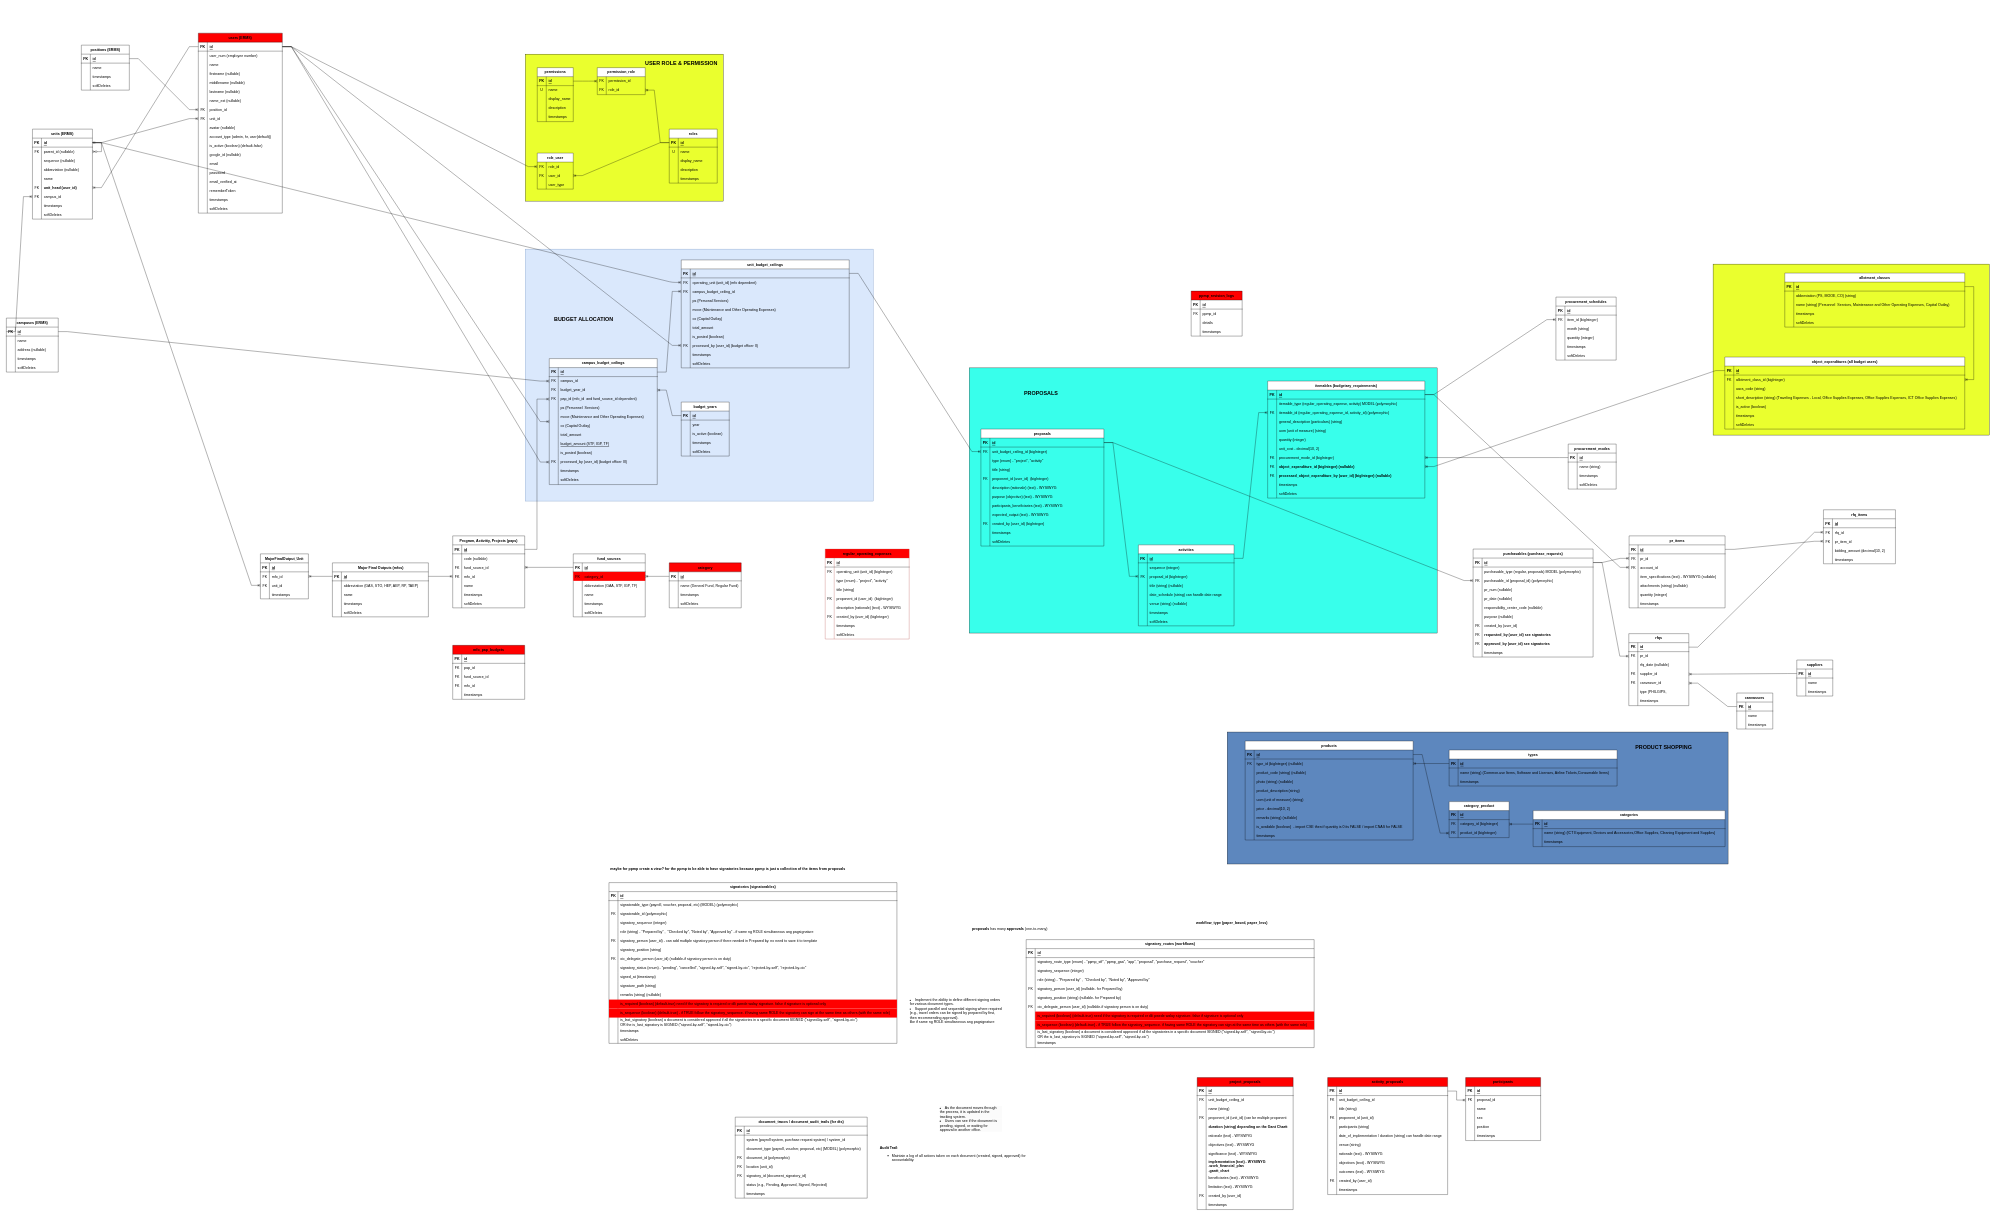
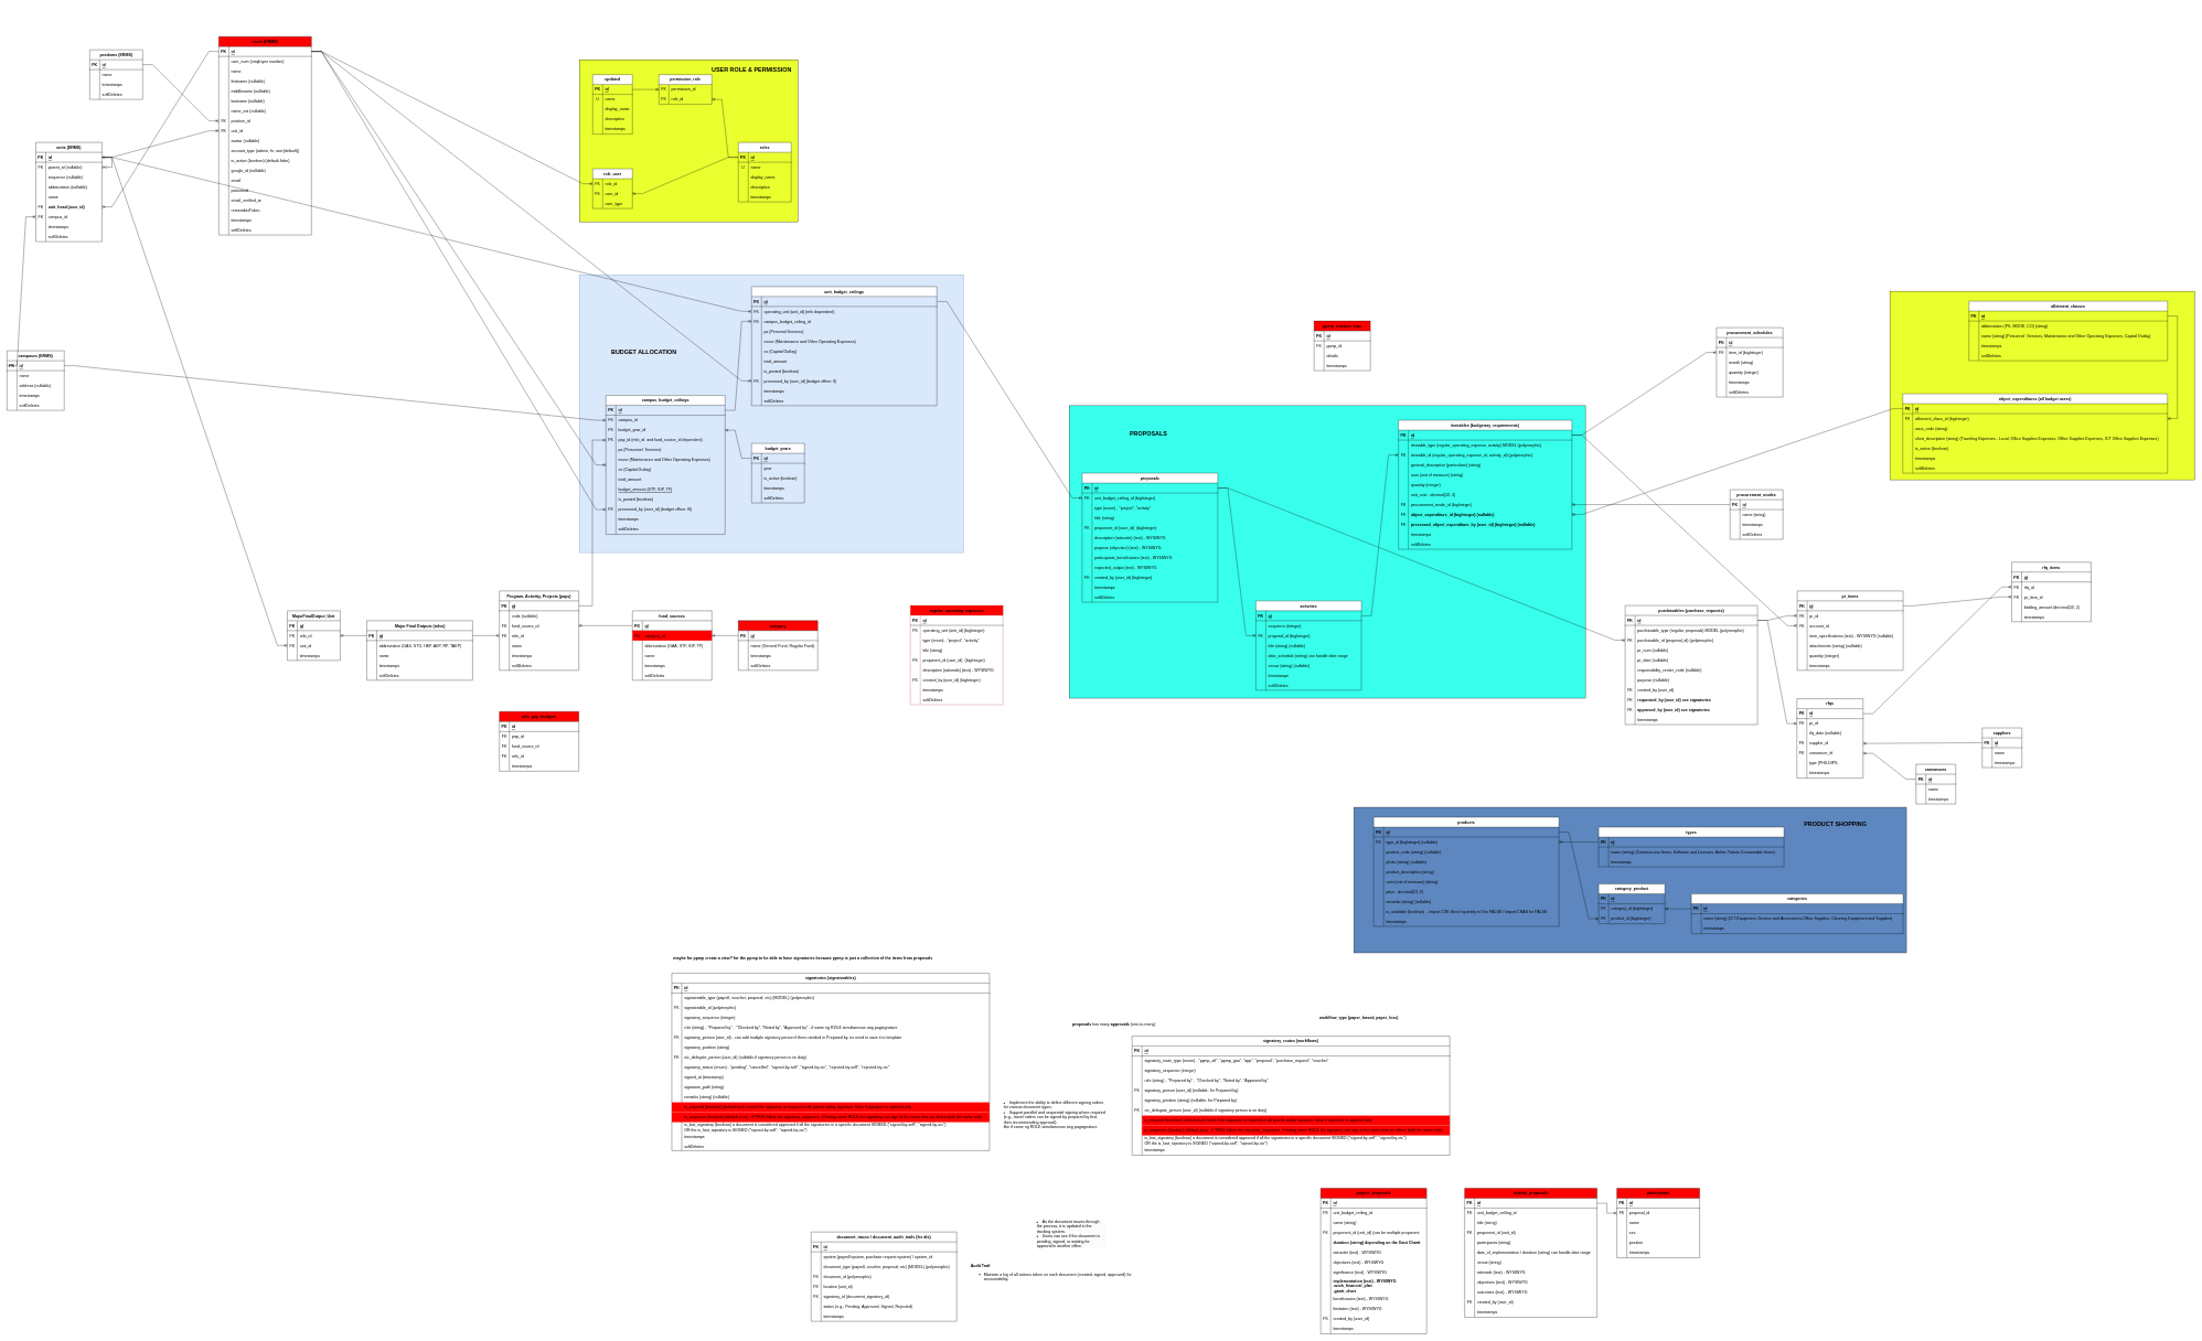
- <mxCell id="594" value="permissions" style="shape=table;startSize=30;container=1;collapsible=1;childLayout=tableLayout;fixedRows=1;rowLines=0;fontStyle=1;align=center;resizeLast=1;" parent="1" vertex="1"><mxGeometry y="225" width="120" height="180" as="geometry" x="1790" /></mxCell>
+ <mxCell id="594" value="updated" style="shape=table;startSize=30;container=1;collapsible=1;childLayout=tableLayout;fixedRows=1;rowLines=0;fontStyle=1;align=center;resizeLast=1;" parent="1" vertex="1"><mxGeometry y="225" width="120" height="180" as="geometry" x="1790" /></mxCell>
